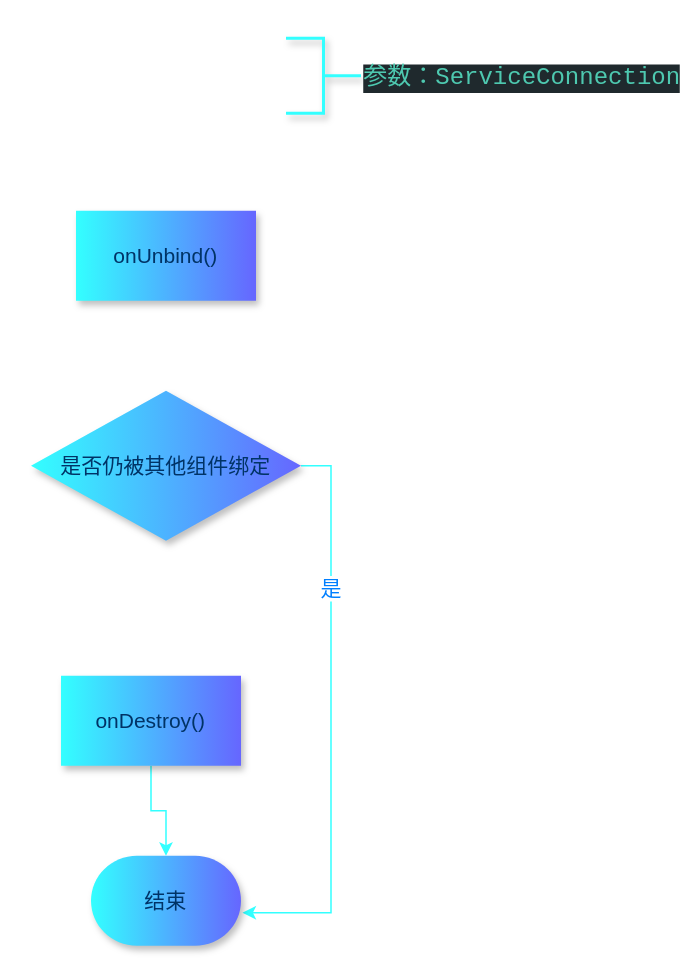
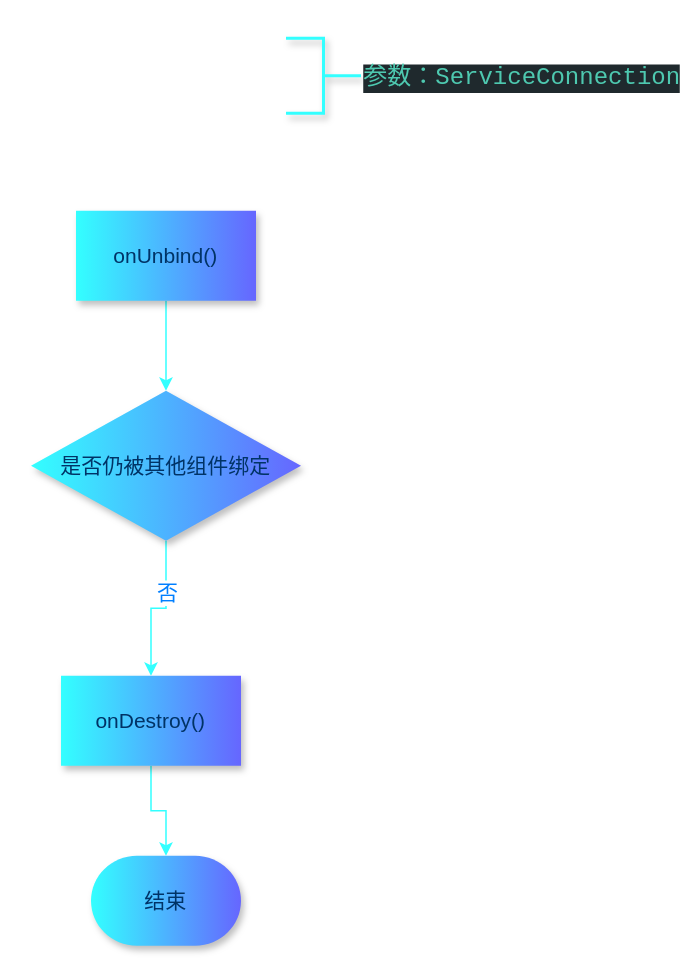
+ <mxCell id="4" value="" style="edgeStyle=orthogonalEdgeStyle;rounded=0;orthogonalLoop=1;jettySize=auto;html=1;fontSize=14;fontColor=#003366;strokeColor=#33FFFF;" edge="1" parent="1" source="5" target="10"><mxGeometry relative="1" as="geometry" /></mxCell>
+ <mxCell id="6" value="" style="edgeStyle=orthogonalEdgeStyle;rounded=0;orthogonalLoop=1;jettySize=auto;html=1;fontSize=14;fontColor=#003366;strokeColor=#33FFFF;" edge="1" parent="1" source="10" target="12"><mxGeometry relative="1" as="geometry" /></mxCell>
+ <mxCell id="7" value="否" style="edgeLabel;html=1;align=center;verticalAlign=middle;resizable=0;points=[];fontSize=14;fontColor=#007FFF;" vertex="1" connectable="0" parent="6"><mxGeometry x="-0.244" y="1" relative="1" as="geometry"><mxPoint x="-1" y="-4" as="offset" /></mxGeometry></mxCell>
- <mxCell id="8" style="edgeStyle=orthogonalEdgeStyle;rounded=0;orthogonalLoop=1;jettySize=auto;html=1;exitX=1;exitY=0.5;exitDx=0;exitDy=0;entryX=1.01;entryY=0.633;entryDx=0;entryDy=0;entryPerimeter=0;fontSize=14;fontColor=#007FFF;strokeColor=#33FFFF;" edge="1" parent="1" source="10" target="13"><mxGeometry relative="1" as="geometry" /></mxCell>
- <mxCell id="9" value="是" style="edgeLabel;html=1;align=center;verticalAlign=middle;resizable=0;points=[];fontSize=14;fontColor=#007FFF;" vertex="1" connectable="0" parent="8"><mxGeometry x="-0.464" y="-1" relative="1" as="geometry"><mxPoint as="offset" /></mxGeometry></mxCell>
